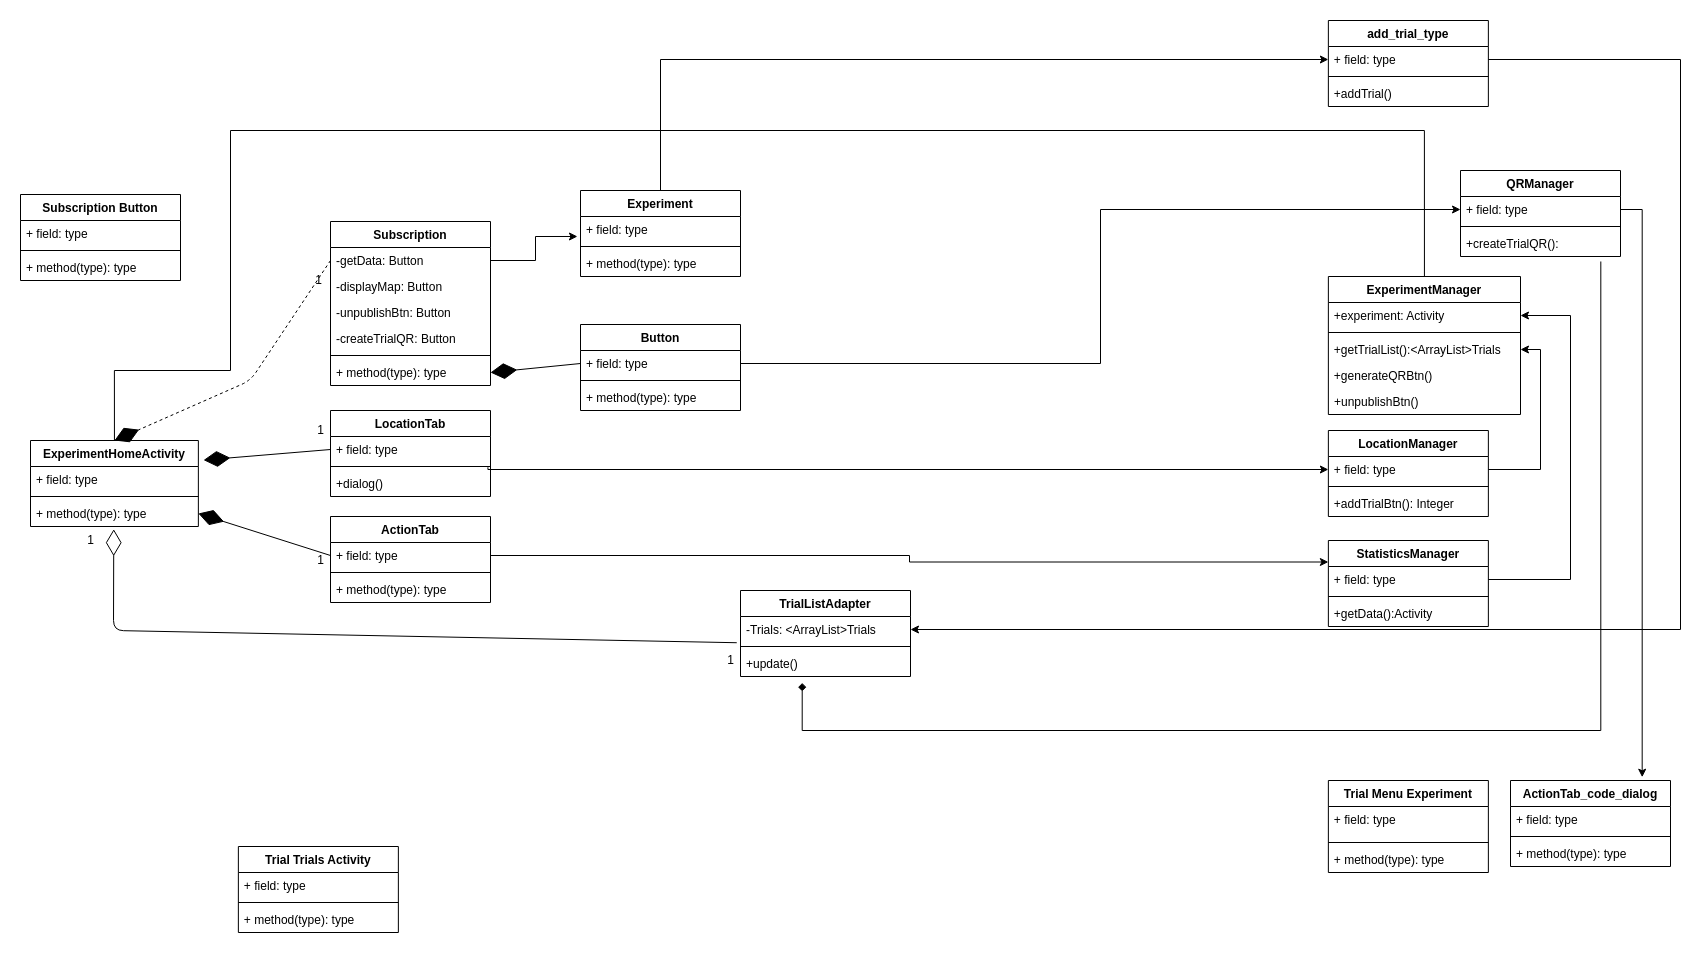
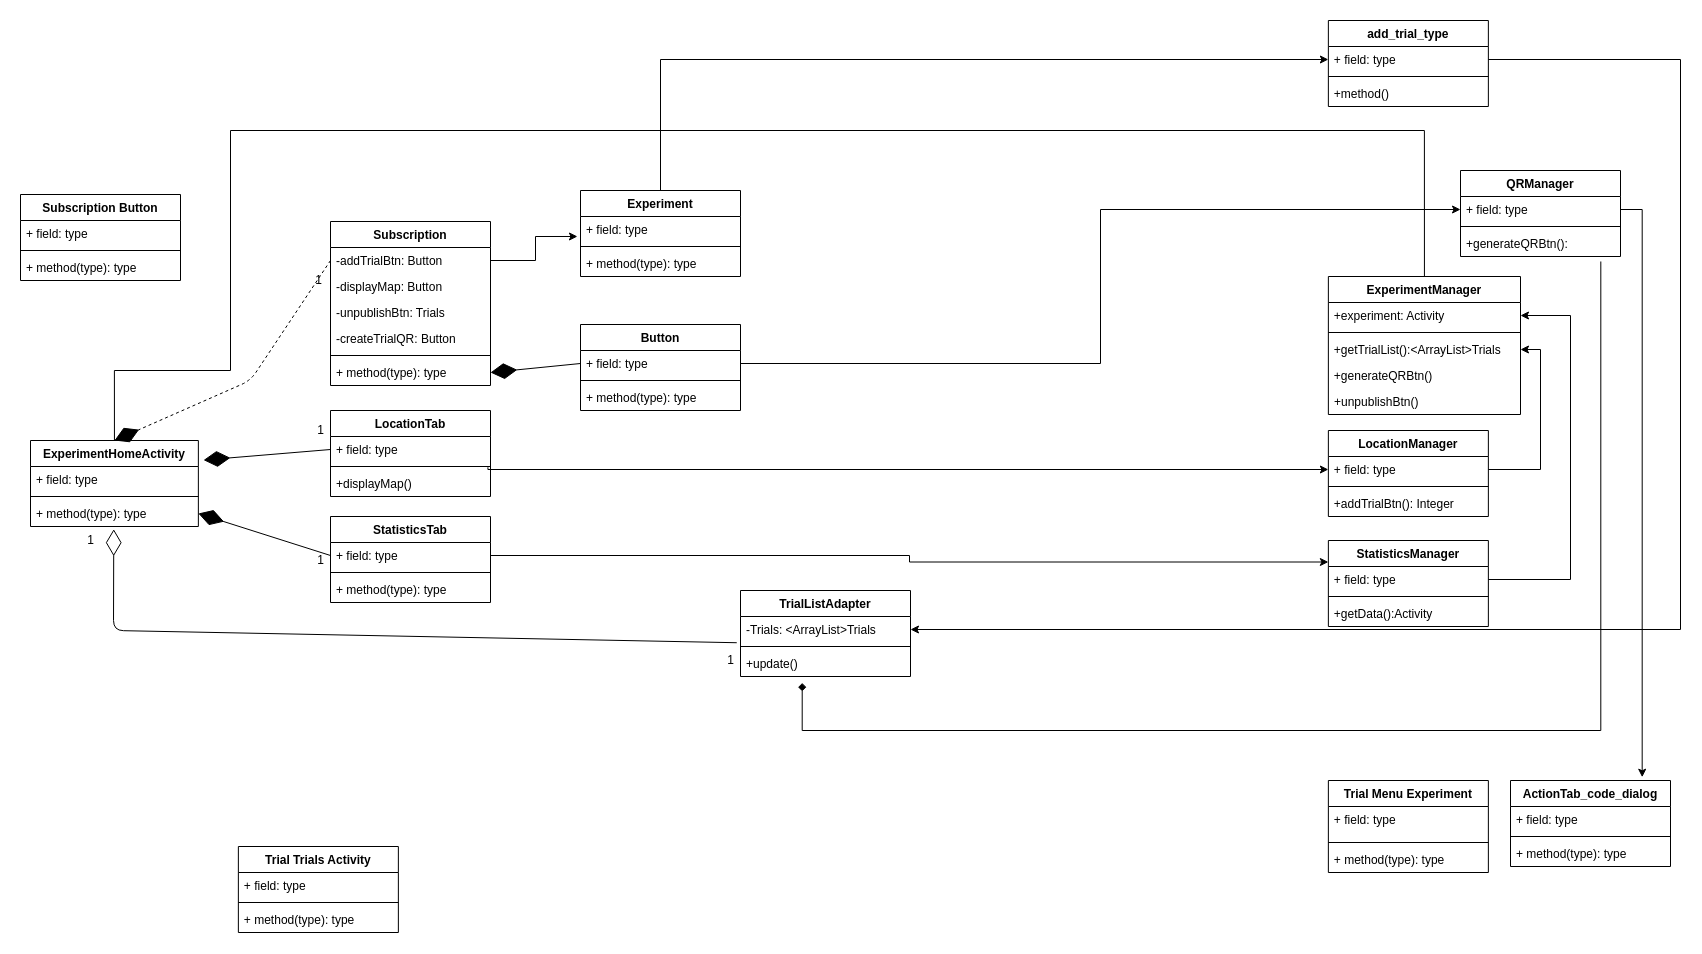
- <mxCell id="61" value="+addTrial()" style="text;strokeColor=none;fillColor=none;align=left;verticalAlign=top;spacingLeft=4;spacingRight=4;overflow=hidden;rotatable=0;points=[[0,0.5],[1,0.5]];portConstraint=eastwest;" parent="58" vertex="1"><mxGeometry y="60" width="160" height="26" as="geometry" /></mxCell>
+ <mxCell id="61" value="+method()" style="text;strokeColor=none;fillColor=none;align=left;verticalAlign=top;spacingLeft=4;spacingRight=4;overflow=hidden;rotatable=0;points=[[0,0.5],[1,0.5]];portConstraint=eastwest;" parent="58" vertex="1"><mxGeometry y="60" width="160" height="26" as="geometry" /></mxCell>
- <mxCell id="49" value="+createTrialQR():" style="text;strokeColor=none;fillColor=none;align=left;verticalAlign=top;spacingLeft=4;spacingRight=4;overflow=hidden;rotatable=0;points=[[0,0.5],[1,0.5]];portConstraint=eastwest;" parent="46" vertex="1"><mxGeometry y="60" width="160" height="26" as="geometry" /></mxCell>
+ <mxCell id="49" value="+generateQRBtn():" style="text;strokeColor=none;fillColor=none;align=left;verticalAlign=top;spacingLeft=4;spacingRight=4;overflow=hidden;rotatable=0;points=[[0,0.5],[1,0.5]];portConstraint=eastwest;" parent="46" vertex="1"><mxGeometry y="60" width="160" height="26" as="geometry" /></mxCell>
- <mxCell id="69" value="-getData: Button" style="text;strokeColor=none;fillColor=none;align=left;verticalAlign=top;spacingLeft=4;spacingRight=4;overflow=hidden;rotatable=0;points=[[0,0.5],[1,0.5]];portConstraint=eastwest;" vertex="1" parent="68"><mxGeometry y="26" width="160" height="26" as="geometry" /></mxCell>
+ <mxCell id="69" value="-addTrialBtn: Button" style="text;strokeColor=none;fillColor=none;align=left;verticalAlign=top;spacingLeft=4;spacingRight=4;overflow=hidden;rotatable=0;points=[[0,0.5],[1,0.5]];portConstraint=eastwest;" vertex="1" parent="68"><mxGeometry y="26" width="160" height="26" as="geometry" /></mxCell>
- <mxCell id="71" value="-unpublishBtn: Button" style="text;strokeColor=none;fillColor=none;align=left;verticalAlign=top;spacingLeft=4;spacingRight=4;overflow=hidden;rotatable=0;points=[[0,0.5],[1,0.5]];portConstraint=eastwest;html=1;" vertex="1" parent="68"><mxGeometry y="78" width="160" height="26" as="geometry" /></mxCell>
+ <mxCell id="71" value="-unpublishBtn: Trials" style="text;strokeColor=none;fillColor=none;align=left;verticalAlign=top;spacingLeft=4;spacingRight=4;overflow=hidden;rotatable=0;points=[[0,0.5],[1,0.5]];portConstraint=eastwest;html=1;" vertex="1" parent="68"><mxGeometry y="78" width="160" height="26" as="geometry" /></mxCell>
- <mxCell id="5" value="+dialog()" style="text;strokeColor=none;fillColor=none;align=left;verticalAlign=top;spacingLeft=4;spacingRight=4;overflow=hidden;rotatable=0;points=[[0,0.5],[1,0.5]];portConstraint=eastwest;" parent="2" vertex="1"><mxGeometry y="60" width="160" height="26" as="geometry" /></mxCell>
+ <mxCell id="5" value="+displayMap()" style="text;strokeColor=none;fillColor=none;align=left;verticalAlign=top;spacingLeft=4;spacingRight=4;overflow=hidden;rotatable=0;points=[[0,0.5],[1,0.5]];portConstraint=eastwest;" parent="2" vertex="1"><mxGeometry y="60" width="160" height="26" as="geometry" /></mxCell>
- <mxCell id="15" value="ActionTab" style="swimlane;fontStyle=1;align=center;verticalAlign=top;childLayout=stackLayout;horizontal=1;startSize=26;horizontalStack=0;resizeParent=1;resizeParentMax=0;resizeLast=0;collapsible=1;marginBottom=0;" parent="1" vertex="1"><mxGeometry x="330" y="516" width="160" height="86" as="geometry" /></mxCell>
+ <mxCell id="15" value="StatisticsTab" style="swimlane;fontStyle=1;align=center;verticalAlign=top;childLayout=stackLayout;horizontal=1;startSize=26;horizontalStack=0;resizeParent=1;resizeParentMax=0;resizeLast=0;collapsible=1;marginBottom=0;" parent="1" vertex="1"><mxGeometry x="330" y="516" width="160" height="86" as="geometry" /></mxCell>
